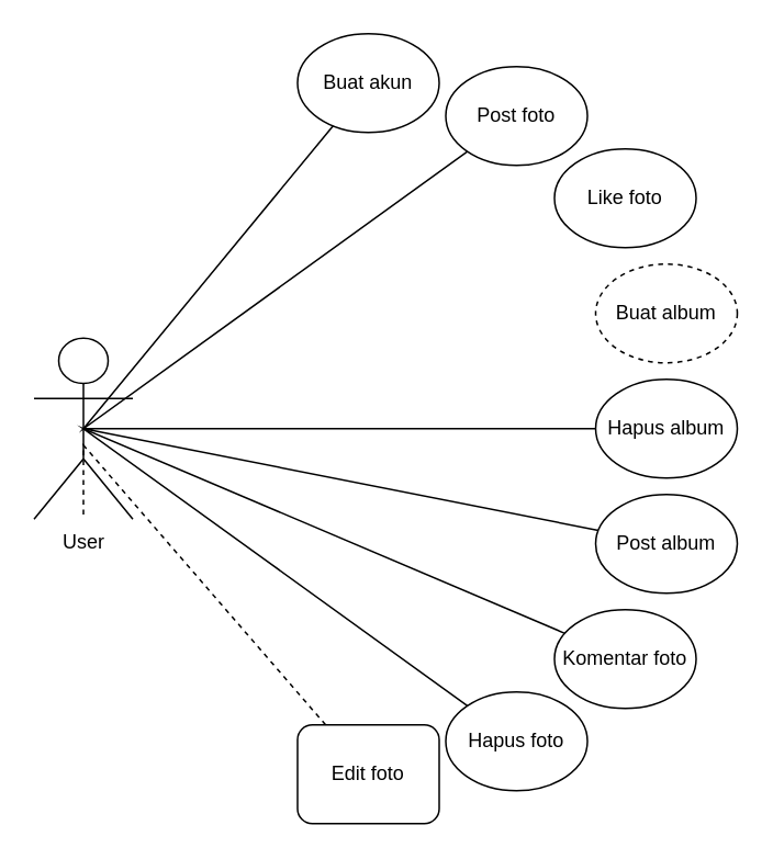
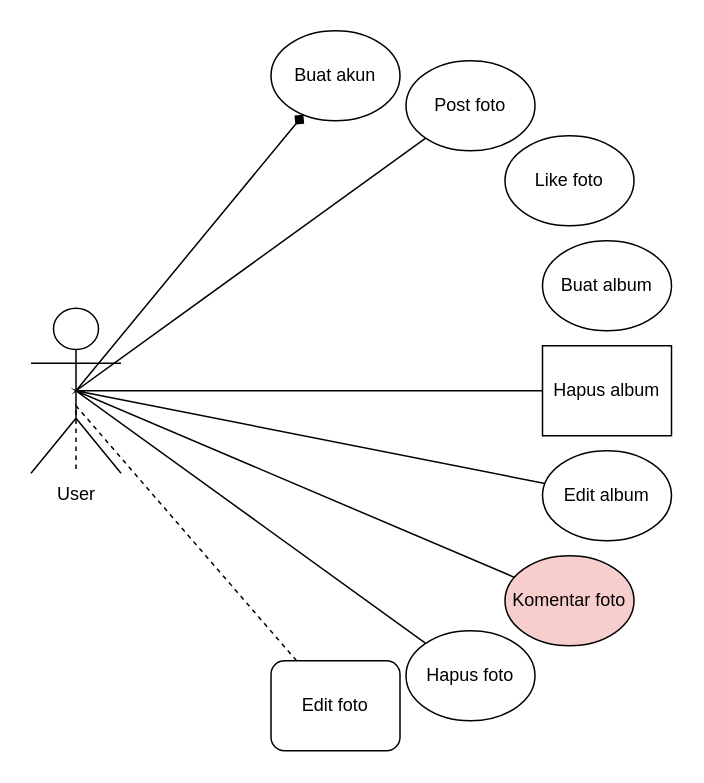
- <mxCell id="12" value="" style="endArrow=none;html=1;rounded=0;" edge="1" parent="1" source="5" target="8"><mxGeometry width="50" height="50" relative="1" as="geometry"><mxPoint x="380" y="310" as="sourcePoint" /><mxPoint x="430" y="260" as="targetPoint" /><Array as="points"><mxPoint x="50" y="260" /></Array></mxGeometry></mxCell>
+ <mxCell id="12" value="" style="endArrow=diamond;html=1;rounded=0;" edge="1" parent="1" source="5" target="8"><mxGeometry width="50" height="50" relative="1" as="geometry"><mxPoint x="380" y="310" as="sourcePoint" /><mxPoint x="430" y="260" as="targetPoint" /><Array as="points"><mxPoint x="50" y="260" /></Array></mxGeometry></mxCell>
- <mxCell id="9" value="Buat album" style="ellipse;whiteSpace=wrap;html=1;dashed=1;" vertex="1" parent="1"><mxGeometry x="361" y="160" width="86" height="60" as="geometry" /></mxCell>
+ <mxCell id="9" value="Buat album" style="ellipse;whiteSpace=wrap;html=1;" vertex="1" parent="1"><mxGeometry x="361" y="160" width="86" height="60" as="geometry" /></mxCell>
- <mxCell id="4" value="Hapus album" style="ellipse;whiteSpace=wrap;html=1;" vertex="1" parent="1"><mxGeometry x="361" y="230" width="86" height="60" as="geometry" /></mxCell>
+ <mxCell id="4" value="Hapus album" style="whiteSpace=wrap;html=1;rounded=0;" vertex="1" parent="1"><mxGeometry x="361" y="230" width="86" height="60" as="geometry" /></mxCell>
- <mxCell id="10" value="Post album" style="ellipse;whiteSpace=wrap;html=1;" vertex="1" parent="1"><mxGeometry x="361" y="300" width="86" height="60" as="geometry" /></mxCell>
+ <mxCell id="10" value="Edit album" style="ellipse;whiteSpace=wrap;html=1;" vertex="1" parent="1"><mxGeometry x="361" y="300" width="86" height="60" as="geometry" /></mxCell>
- <mxCell id="7" value="Komentar foto" style="ellipse;whiteSpace=wrap;html=1;" vertex="1" parent="1"><mxGeometry x="336" y="370" width="86" height="60" as="geometry" /></mxCell>
+ <mxCell id="7" value="Komentar foto" style="ellipse;whiteSpace=wrap;html=1;fillColor=#f8cecc;" vertex="1" parent="1"><mxGeometry x="336" y="370" width="86" height="60" as="geometry" /></mxCell>
